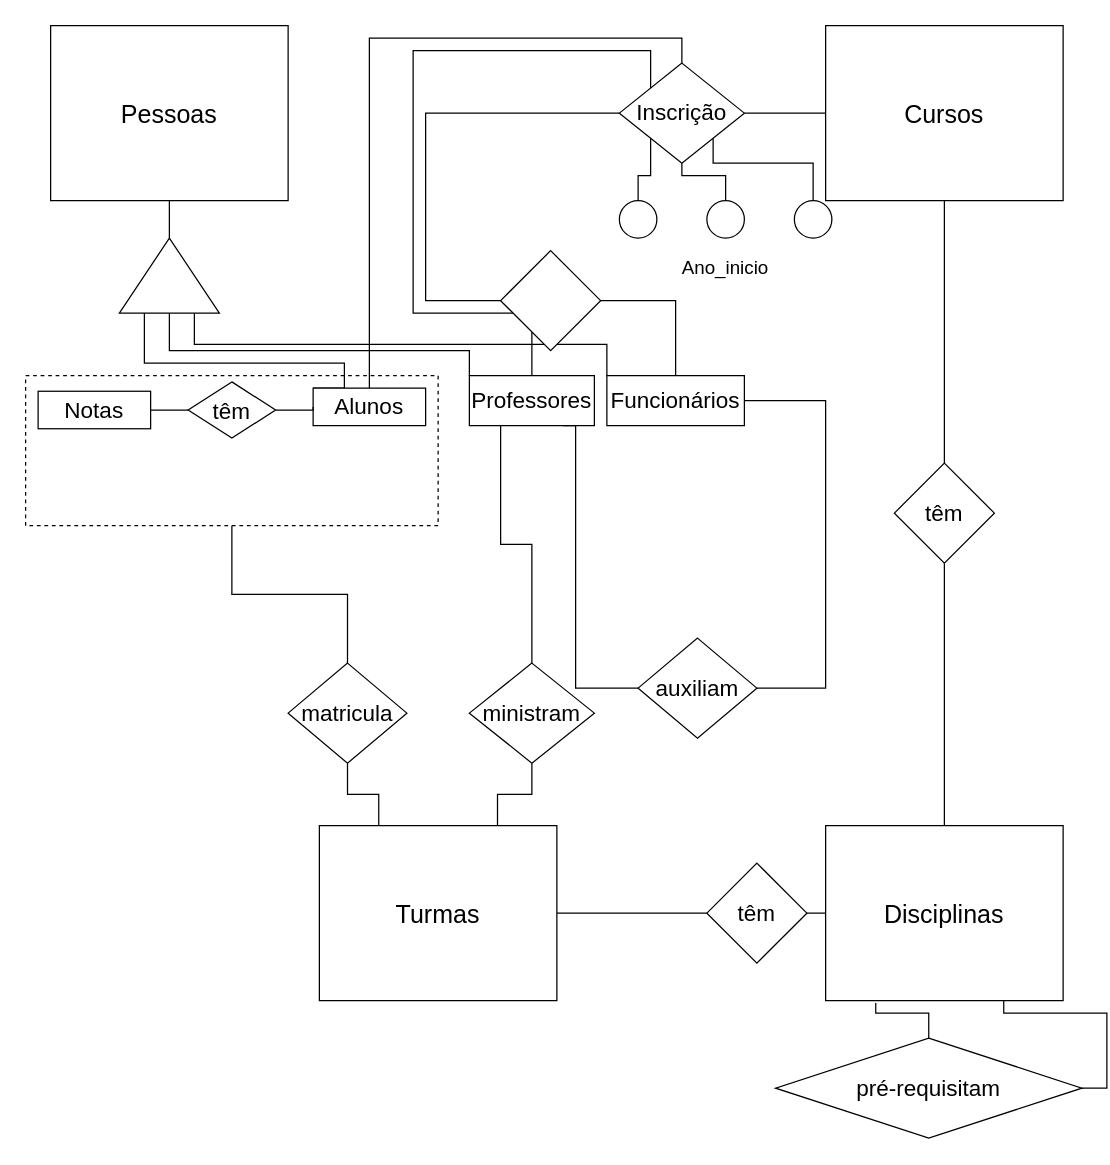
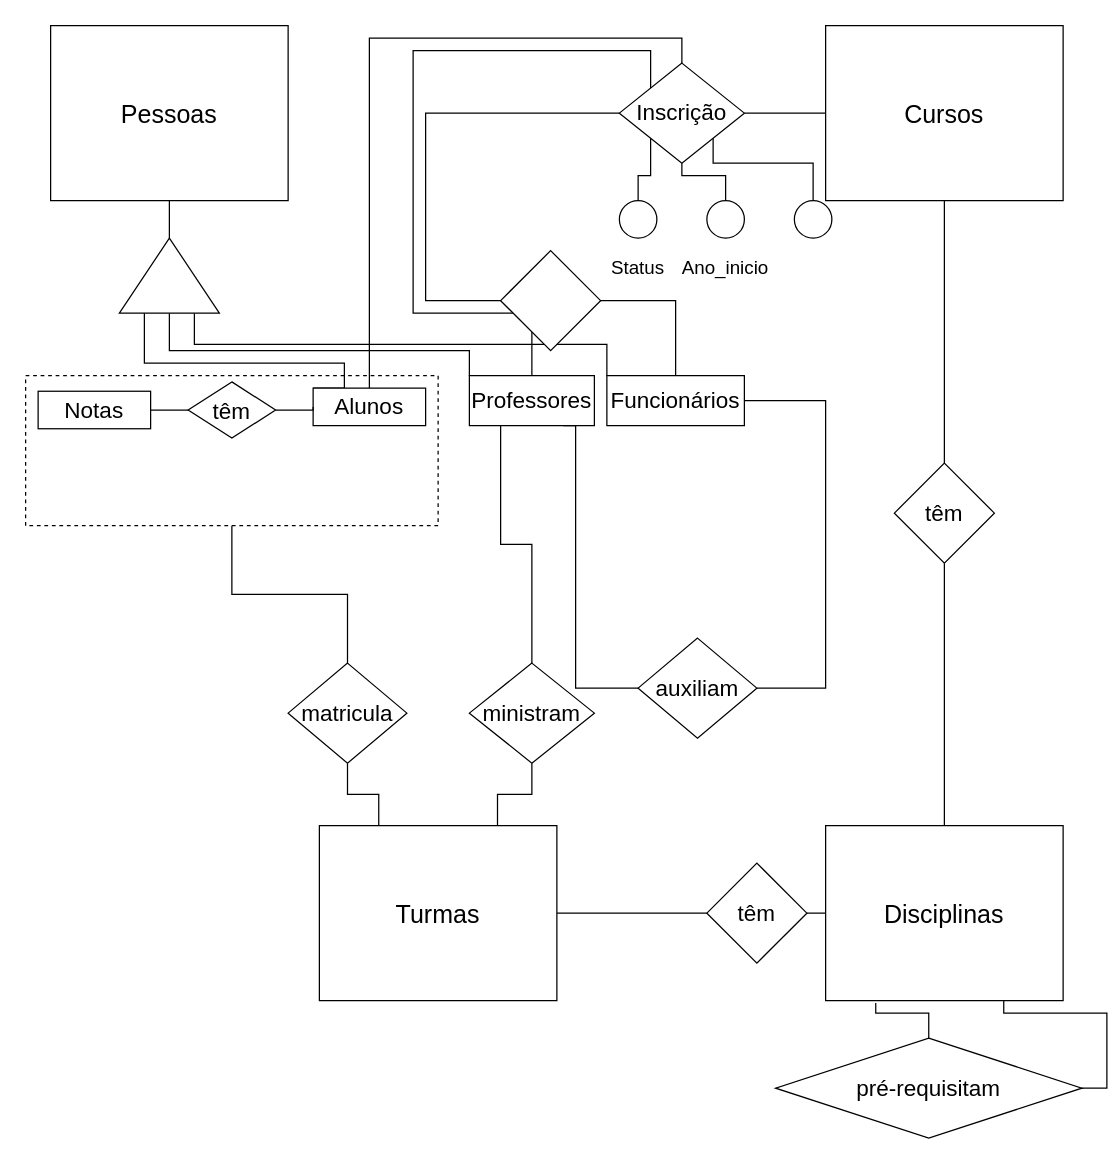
+ <mxCell id="30" value="&lt;font style=&quot;font-size: 15px&quot;&gt;Status&lt;/font&gt;" style="text;html=1;strokeColor=none;fillColor=none;align=center;verticalAlign=middle;whiteSpace=wrap;rounded=0;fontSize=18;direction=east;flipH=0;flipV=1;" vertex="1" parent="1"><mxGeometry x="485" y="200" width="50" height="25" as="geometry" /></mxCell>
